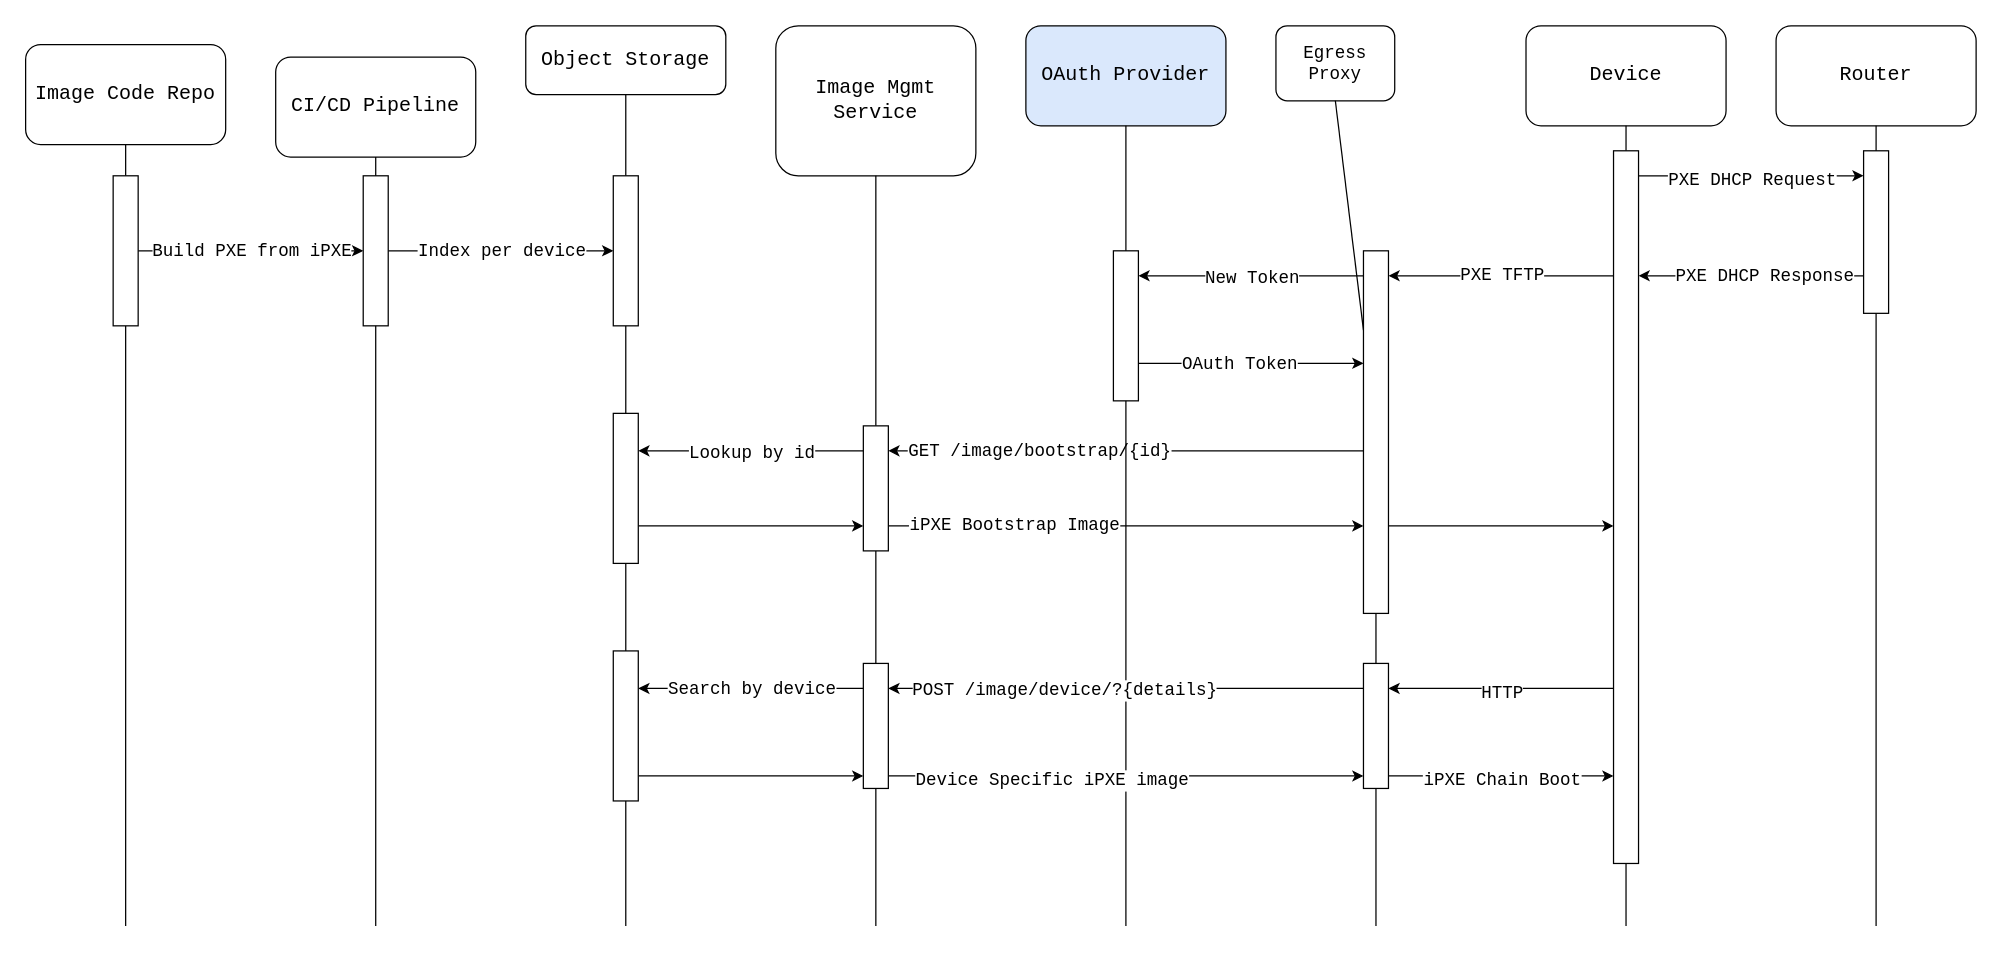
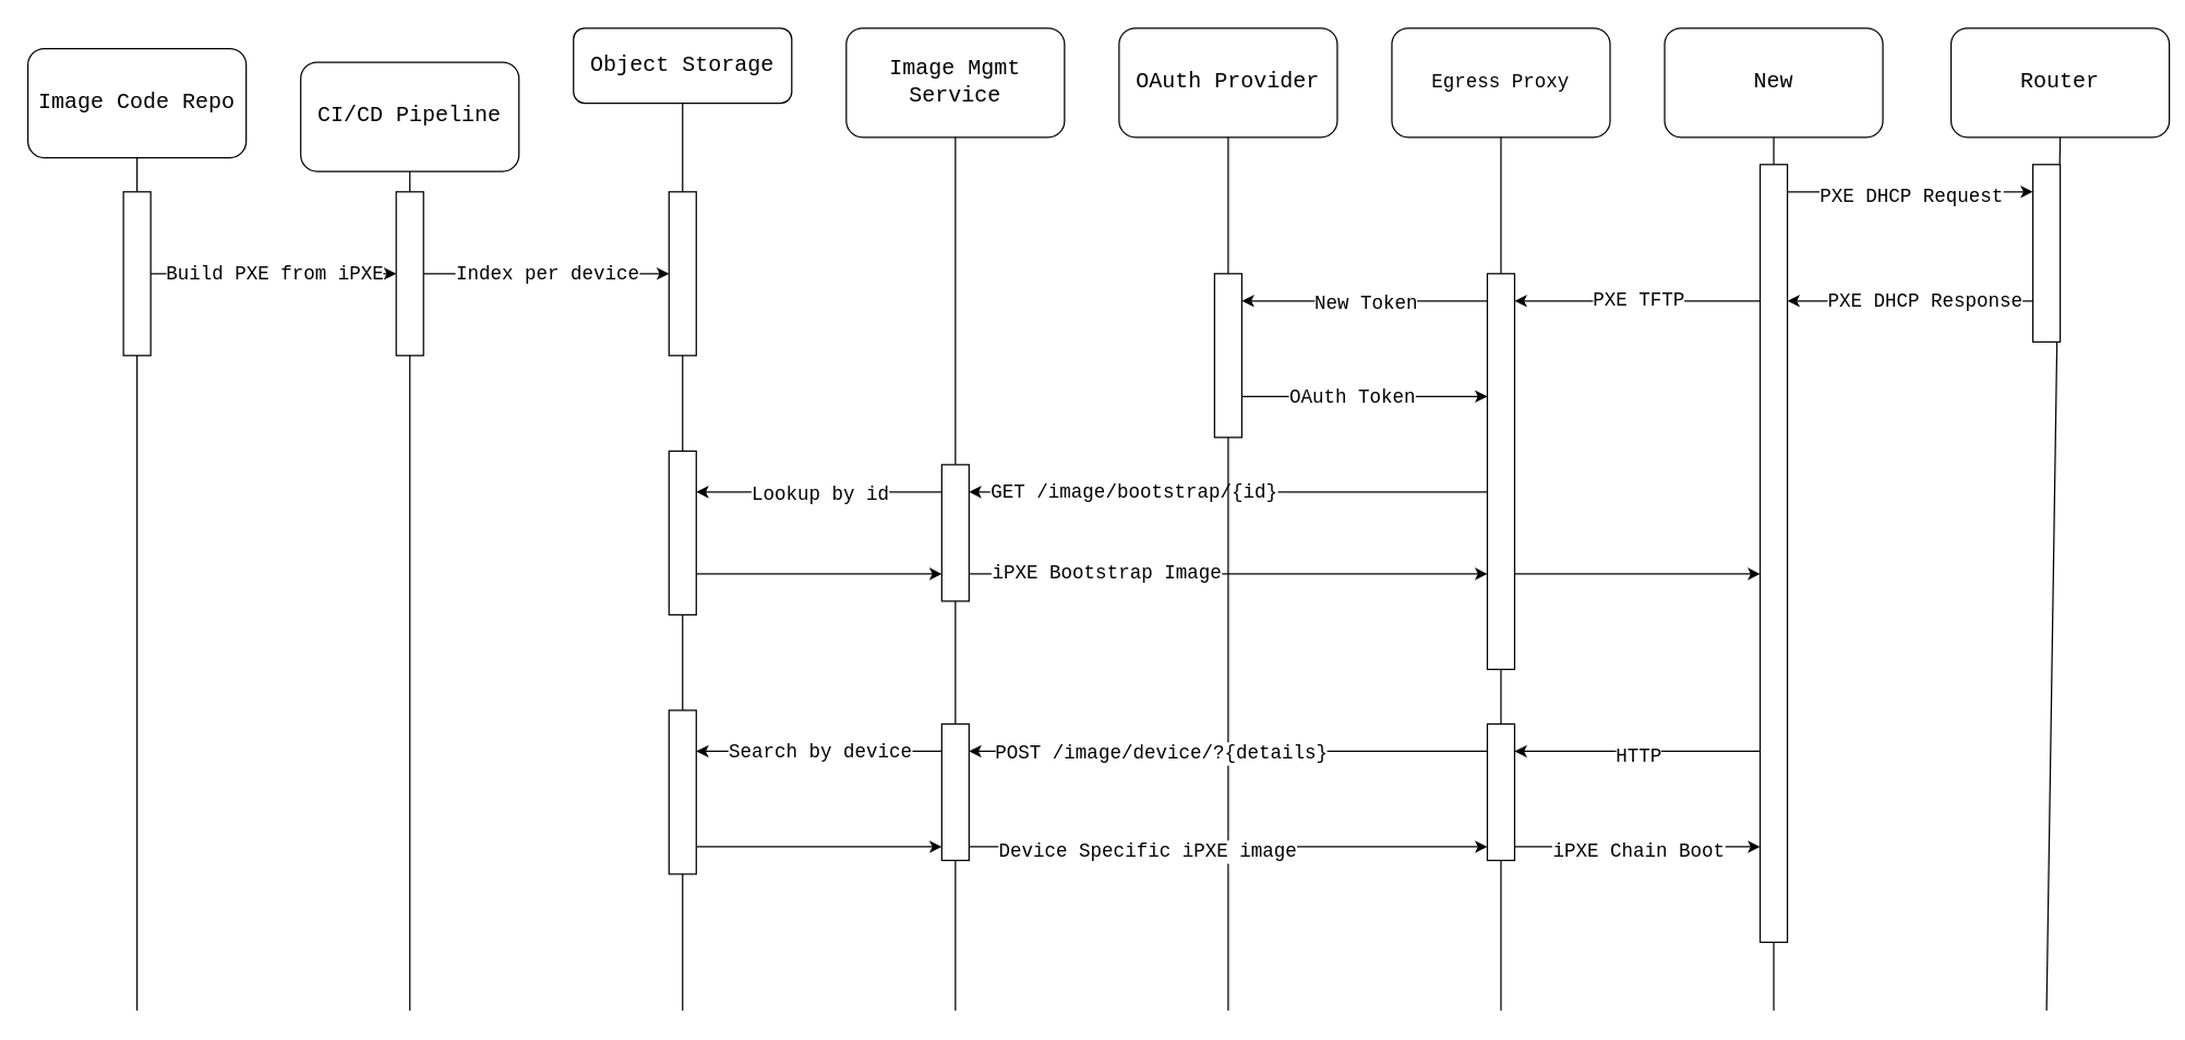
- <mxCell id="20" value="&lt;font style=&quot;font-size: 14px;&quot; face=&quot;Courier New&quot;&gt;Egress Proxy&lt;br&gt;&lt;/font&gt;" style="rounded=1;whiteSpace=wrap;html=1;" vertex="1" parent="1"><mxGeometry x="1020" y="20" width="95" height="60" as="geometry" /></mxCell>
+ <mxCell id="20" value="&lt;font style=&quot;font-size: 14px;&quot; face=&quot;Courier New&quot;&gt;Egress Proxy&lt;br&gt;&lt;/font&gt;" style="rounded=1;whiteSpace=wrap;html=1;" vertex="1" parent="1"><mxGeometry x="1020" y="20" width="160" height="80" as="geometry" /></mxCell>
- <mxCell id="29" value="&lt;font size=&quot;3&quot; face=&quot;Courier New&quot;&gt;OAuth Provider&lt;/font&gt;" style="rounded=1;whiteSpace=wrap;html=1;fillColor=#dae8fc;" vertex="1" parent="1"><mxGeometry x="820" y="20" width="160" height="80" as="geometry" /></mxCell>
+ <mxCell id="29" value="&lt;font size=&quot;3&quot; face=&quot;Courier New&quot;&gt;OAuth Provider&lt;/font&gt;" style="rounded=1;whiteSpace=wrap;html=1;" vertex="1" parent="1"><mxGeometry x="820" y="20" width="160" height="80" as="geometry" /></mxCell>
- <mxCell id="2" value="&lt;font size=&quot;3&quot; face=&quot;Courier New&quot;&gt;Device&lt;/font&gt;" style="rounded=1;whiteSpace=wrap;html=1;" vertex="1" parent="1"><mxGeometry x="1220" y="20" width="160" height="80" as="geometry" /></mxCell>
+ <mxCell id="2" value="&lt;font size=&quot;3&quot; face=&quot;Courier New&quot;&gt;New&lt;/font&gt;" style="rounded=1;whiteSpace=wrap;html=1;" vertex="1" parent="1"><mxGeometry x="1220" y="20" width="160" height="80" as="geometry" /></mxCell>
- <mxCell id="3" value="&lt;font size=&quot;3&quot; face=&quot;Courier New&quot;&gt;Router&lt;/font&gt;" style="rounded=1;whiteSpace=wrap;html=1;" vertex="1" parent="1"><mxGeometry x="1420" y="20" width="160" height="80" as="geometry" /></mxCell>
+ <mxCell id="3" value="&lt;font size=&quot;3&quot; face=&quot;Courier New&quot;&gt;Router&lt;/font&gt;" style="rounded=1;whiteSpace=wrap;html=1;" vertex="1" parent="1"><mxGeometry x="1430" y="20" width="160" height="80" as="geometry" /></mxCell>
- <mxCell id="4" value="&lt;font size=&quot;3&quot; face=&quot;Courier New&quot;&gt;Image Mgmt&lt;br&gt;Service&lt;br&gt;&lt;/font&gt;" style="rounded=1;whiteSpace=wrap;html=1;" vertex="1" parent="1"><mxGeometry x="620" y="20" width="160" height="120" as="geometry" /></mxCell>
+ <mxCell id="4" value="&lt;font size=&quot;3&quot; face=&quot;Courier New&quot;&gt;Image Mgmt&lt;br&gt;Service&lt;br&gt;&lt;/font&gt;" style="rounded=1;whiteSpace=wrap;html=1;" vertex="1" parent="1"><mxGeometry x="620" y="20" width="160" height="80" as="geometry" /></mxCell>
